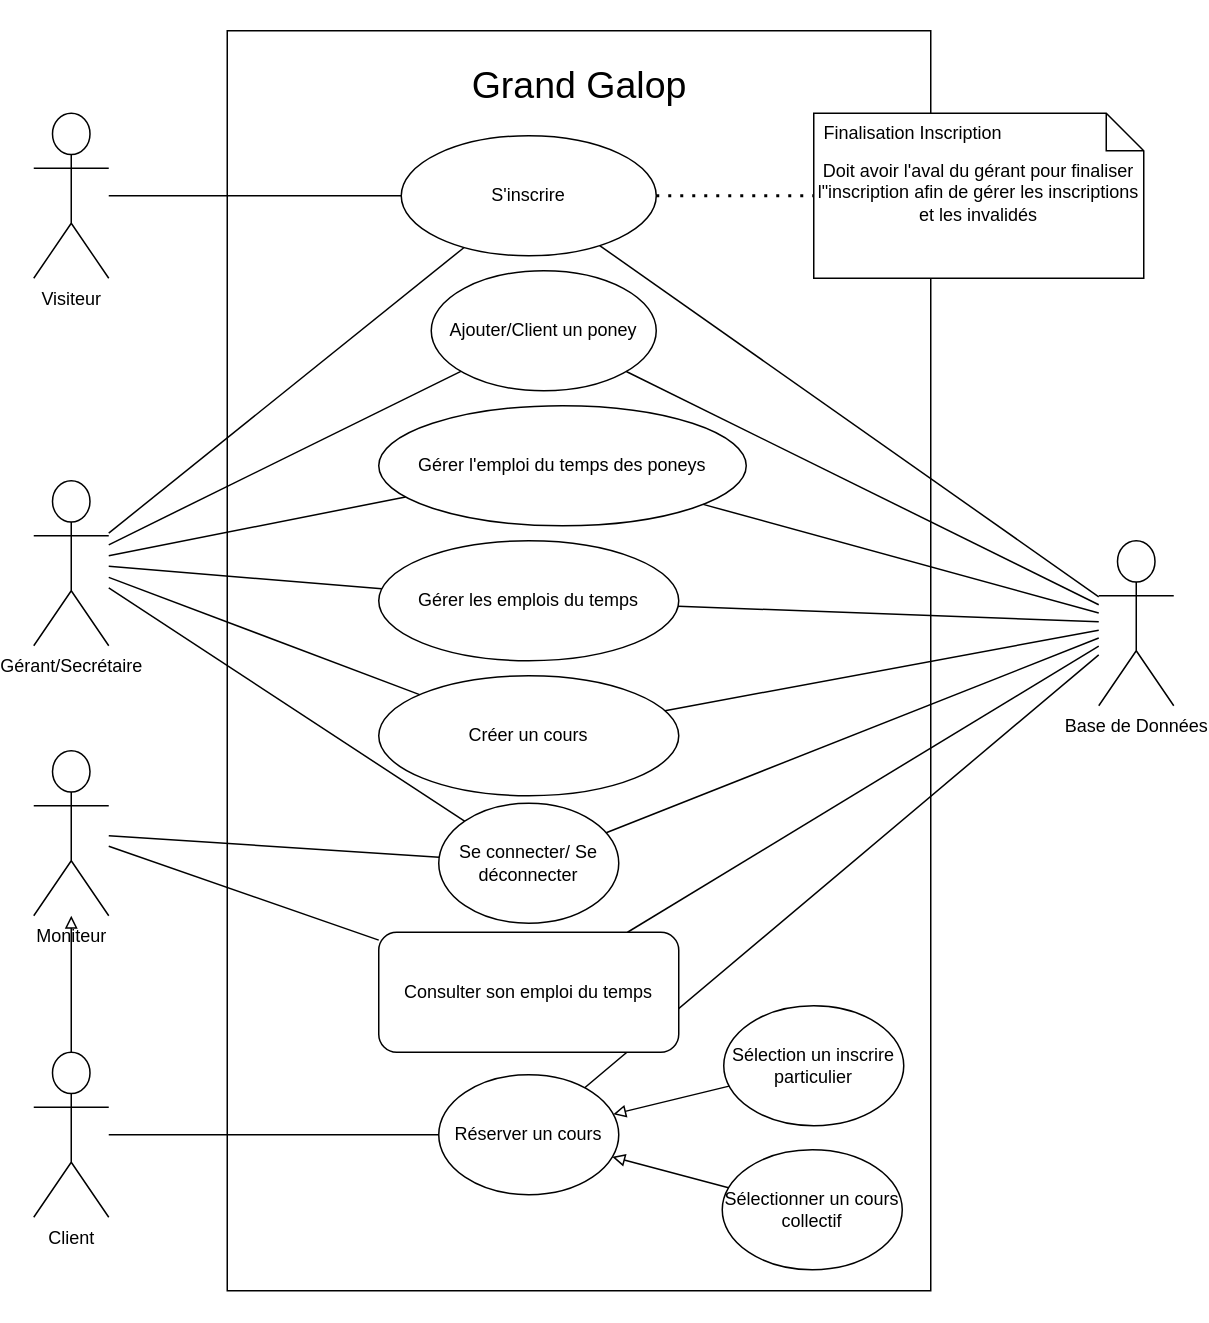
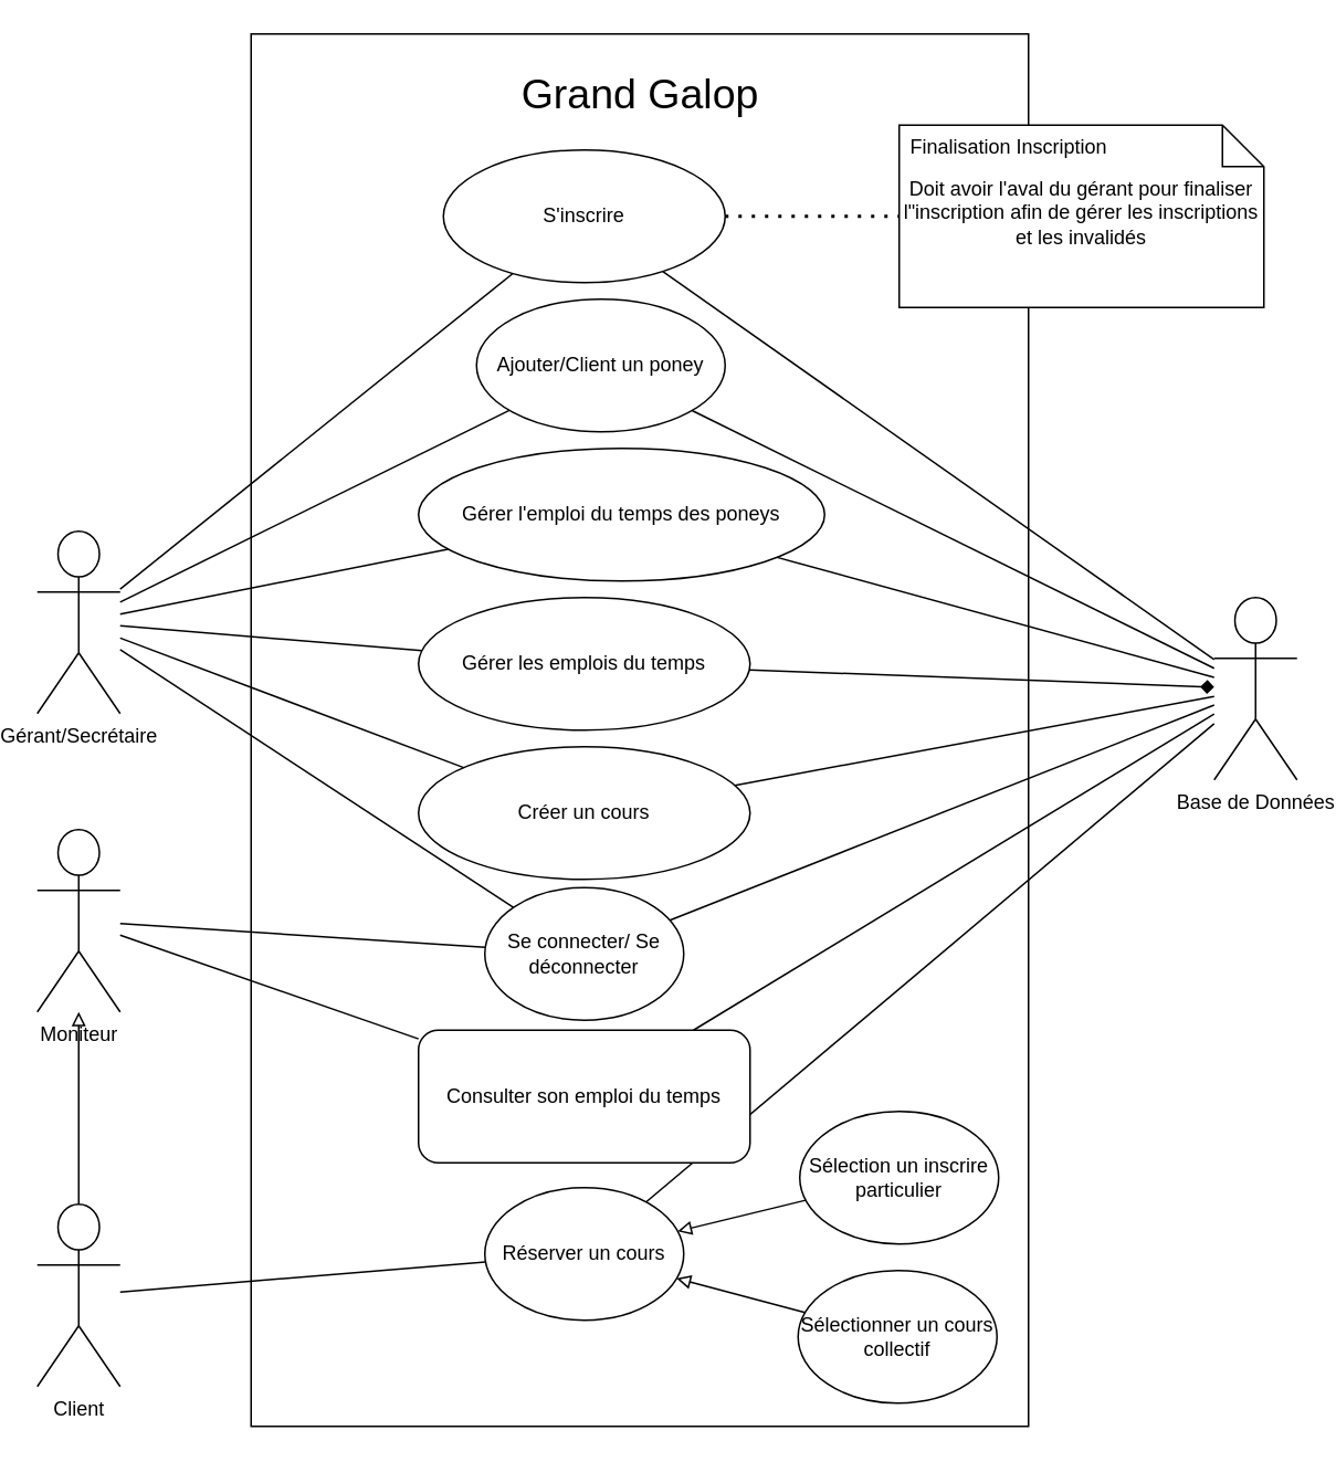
- <mxCell id="5" value="Visiteur" style="shape=umlActor;verticalLabelPosition=bottom;verticalAlign=top;html=1;outlineConnect=0;" parent="1" vertex="1"><mxGeometry x="20" y="75" width="50" height="110" as="geometry" /></mxCell>
- <mxCell id="11" value="" style="endArrow=none;html=1;rounded=0;" parent="1" source="5" target="9" edge="1"><mxGeometry width="50" height="50" relative="1" as="geometry"><mxPoint x="-160" y="740" as="sourcePoint" /><mxPoint x="-110" y="690" as="targetPoint" /></mxGeometry></mxCell>
- <mxCell id="27" value="" style="endArrow=none;html=1;rounded=0;" parent="1" source="6" target="25" edge="1"><mxGeometry width="50" height="50" relative="1" as="geometry"><mxPoint x="436" y="203" as="sourcePoint" /><mxPoint x="670" y="268" as="targetPoint" /></mxGeometry></mxCell>
+ <mxCell id="27" value="" style="endArrow=diamond;html=1;rounded=0;" parent="1" source="6" target="25" edge="1"><mxGeometry width="50" height="50" relative="1" as="geometry"><mxPoint x="436" y="203" as="sourcePoint" /><mxPoint x="670" y="268" as="targetPoint" /></mxGeometry></mxCell>
- <mxCell id="3" value="Client" style="shape=umlActor;verticalLabelPosition=bottom;verticalAlign=top;html=1;outlineConnect=0;" parent="1" vertex="1"><mxGeometry x="20" y="701" width="50" height="110" as="geometry" /></mxCell>
+ <mxCell id="3" value="Client" style="shape=umlActor;verticalLabelPosition=bottom;verticalAlign=top;html=1;outlineConnect=0;" parent="1" vertex="1"><mxGeometry x="20" y="726" width="50" height="110" as="geometry" /></mxCell>
